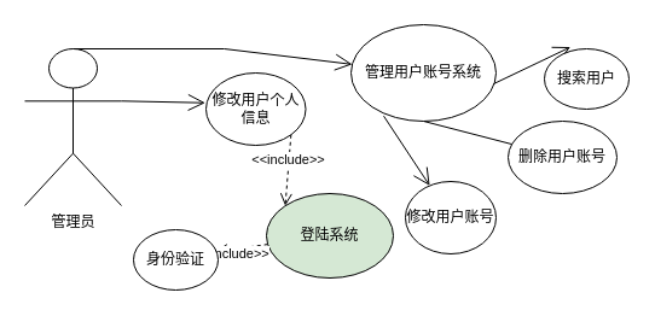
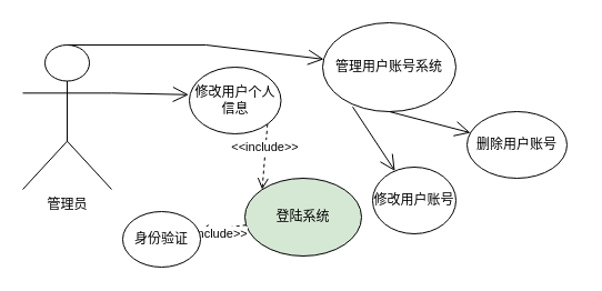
- <mxCell id="12" value="" style="endArrow=open;endFill=1;endSize=12;html=1;rounded=0;exitX=0.983;exitY=0.613;exitDx=0;exitDy=0;exitPerimeter=0;entryX=0.308;entryY=-0.029;entryDx=0;entryDy=0;entryPerimeter=0;" parent="1" source="7" target="15" edge="1"><mxGeometry width="160" relative="1" as="geometry"><mxPoint x="385" y="230" as="sourcePoint" /><mxPoint x="785" y="270" as="targetPoint" /></mxGeometry></mxCell>
- <mxCell id="15" value="搜索用户" style="ellipse;whiteSpace=wrap;html=1;" parent="1" vertex="1"><mxGeometry x="450" y="40" width="70" height="50" as="geometry" /></mxCell>
- <mxCell id="11" value="" style="endArrow=none;endFill=1;endSize=12;html=1;rounded=0;exitX=0.5;exitY=1;exitDx=0;exitDy=0;" parent="1" source="7" target="14" edge="1"><mxGeometry width="160" relative="1" as="geometry"><mxPoint x="385" y="230" as="sourcePoint" /><mxPoint x="685" y="250" as="targetPoint" /></mxGeometry></mxCell>
+ <mxCell id="11" value="" style="endArrow=open;endFill=1;endSize=12;html=1;rounded=0;exitX=0.5;exitY=1;exitDx=0;exitDy=0;" parent="1" source="7" target="14" edge="1"><mxGeometry width="160" relative="1" as="geometry"><mxPoint x="385" y="230" as="sourcePoint" /><mxPoint x="685" y="250" as="targetPoint" /></mxGeometry></mxCell>
